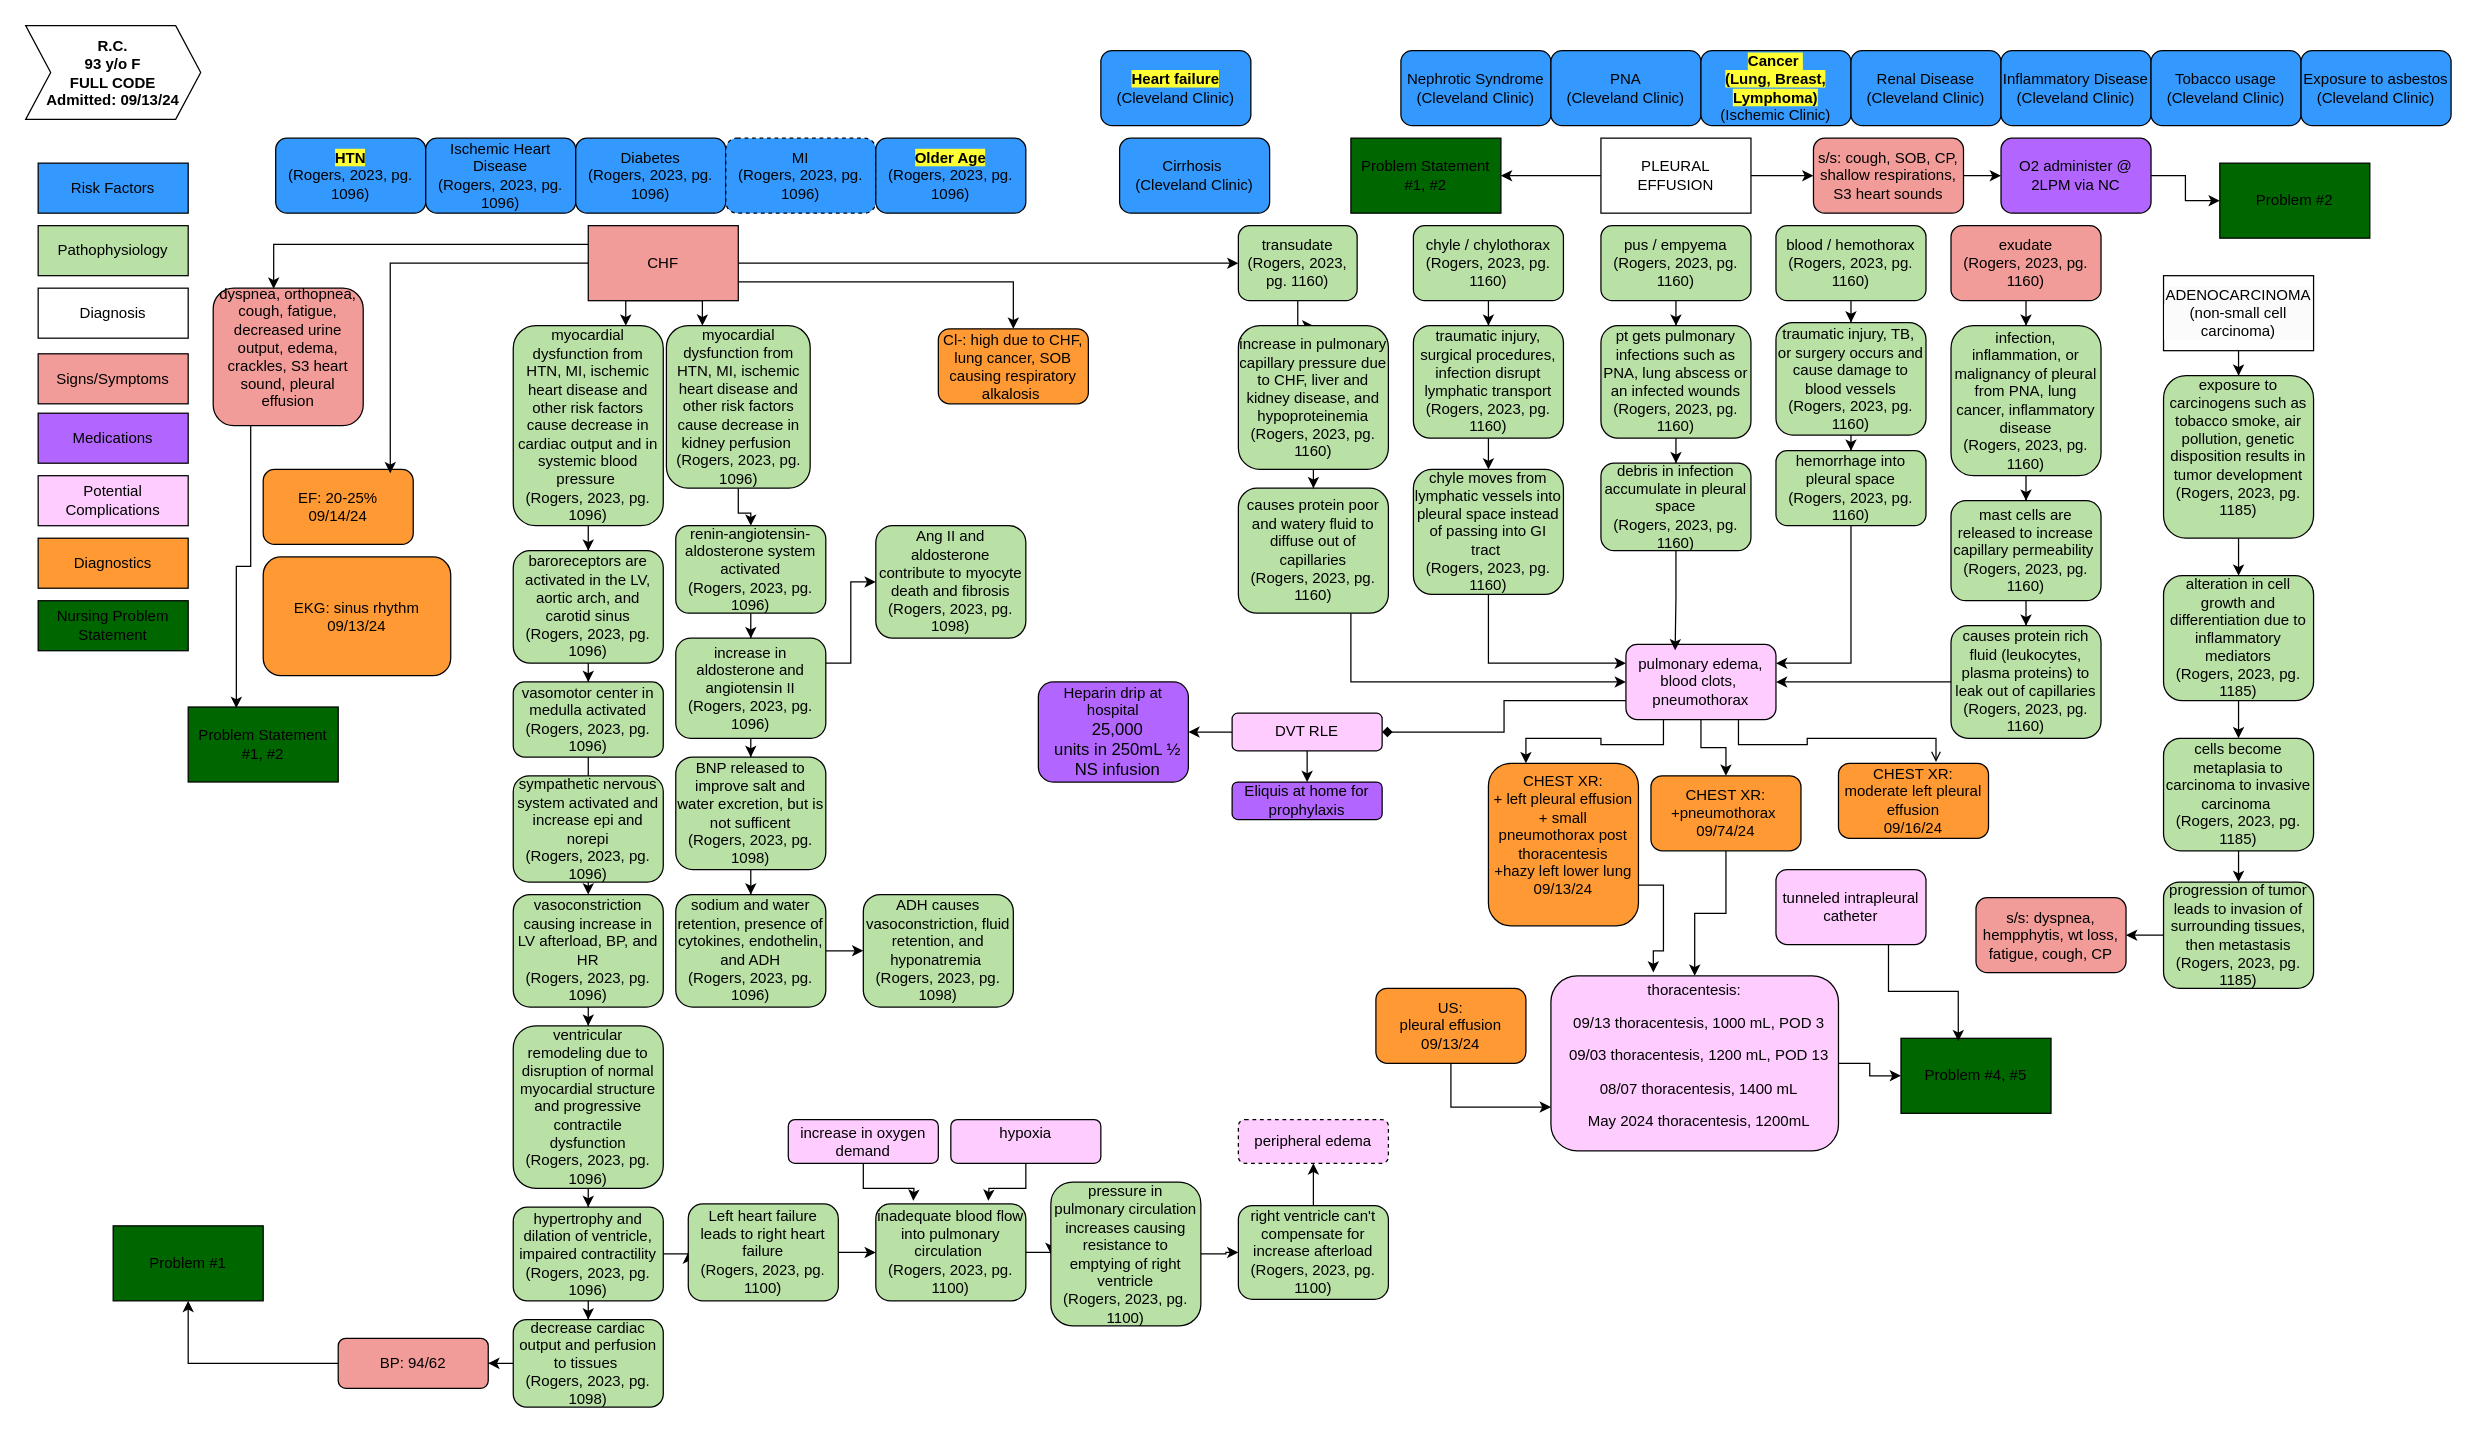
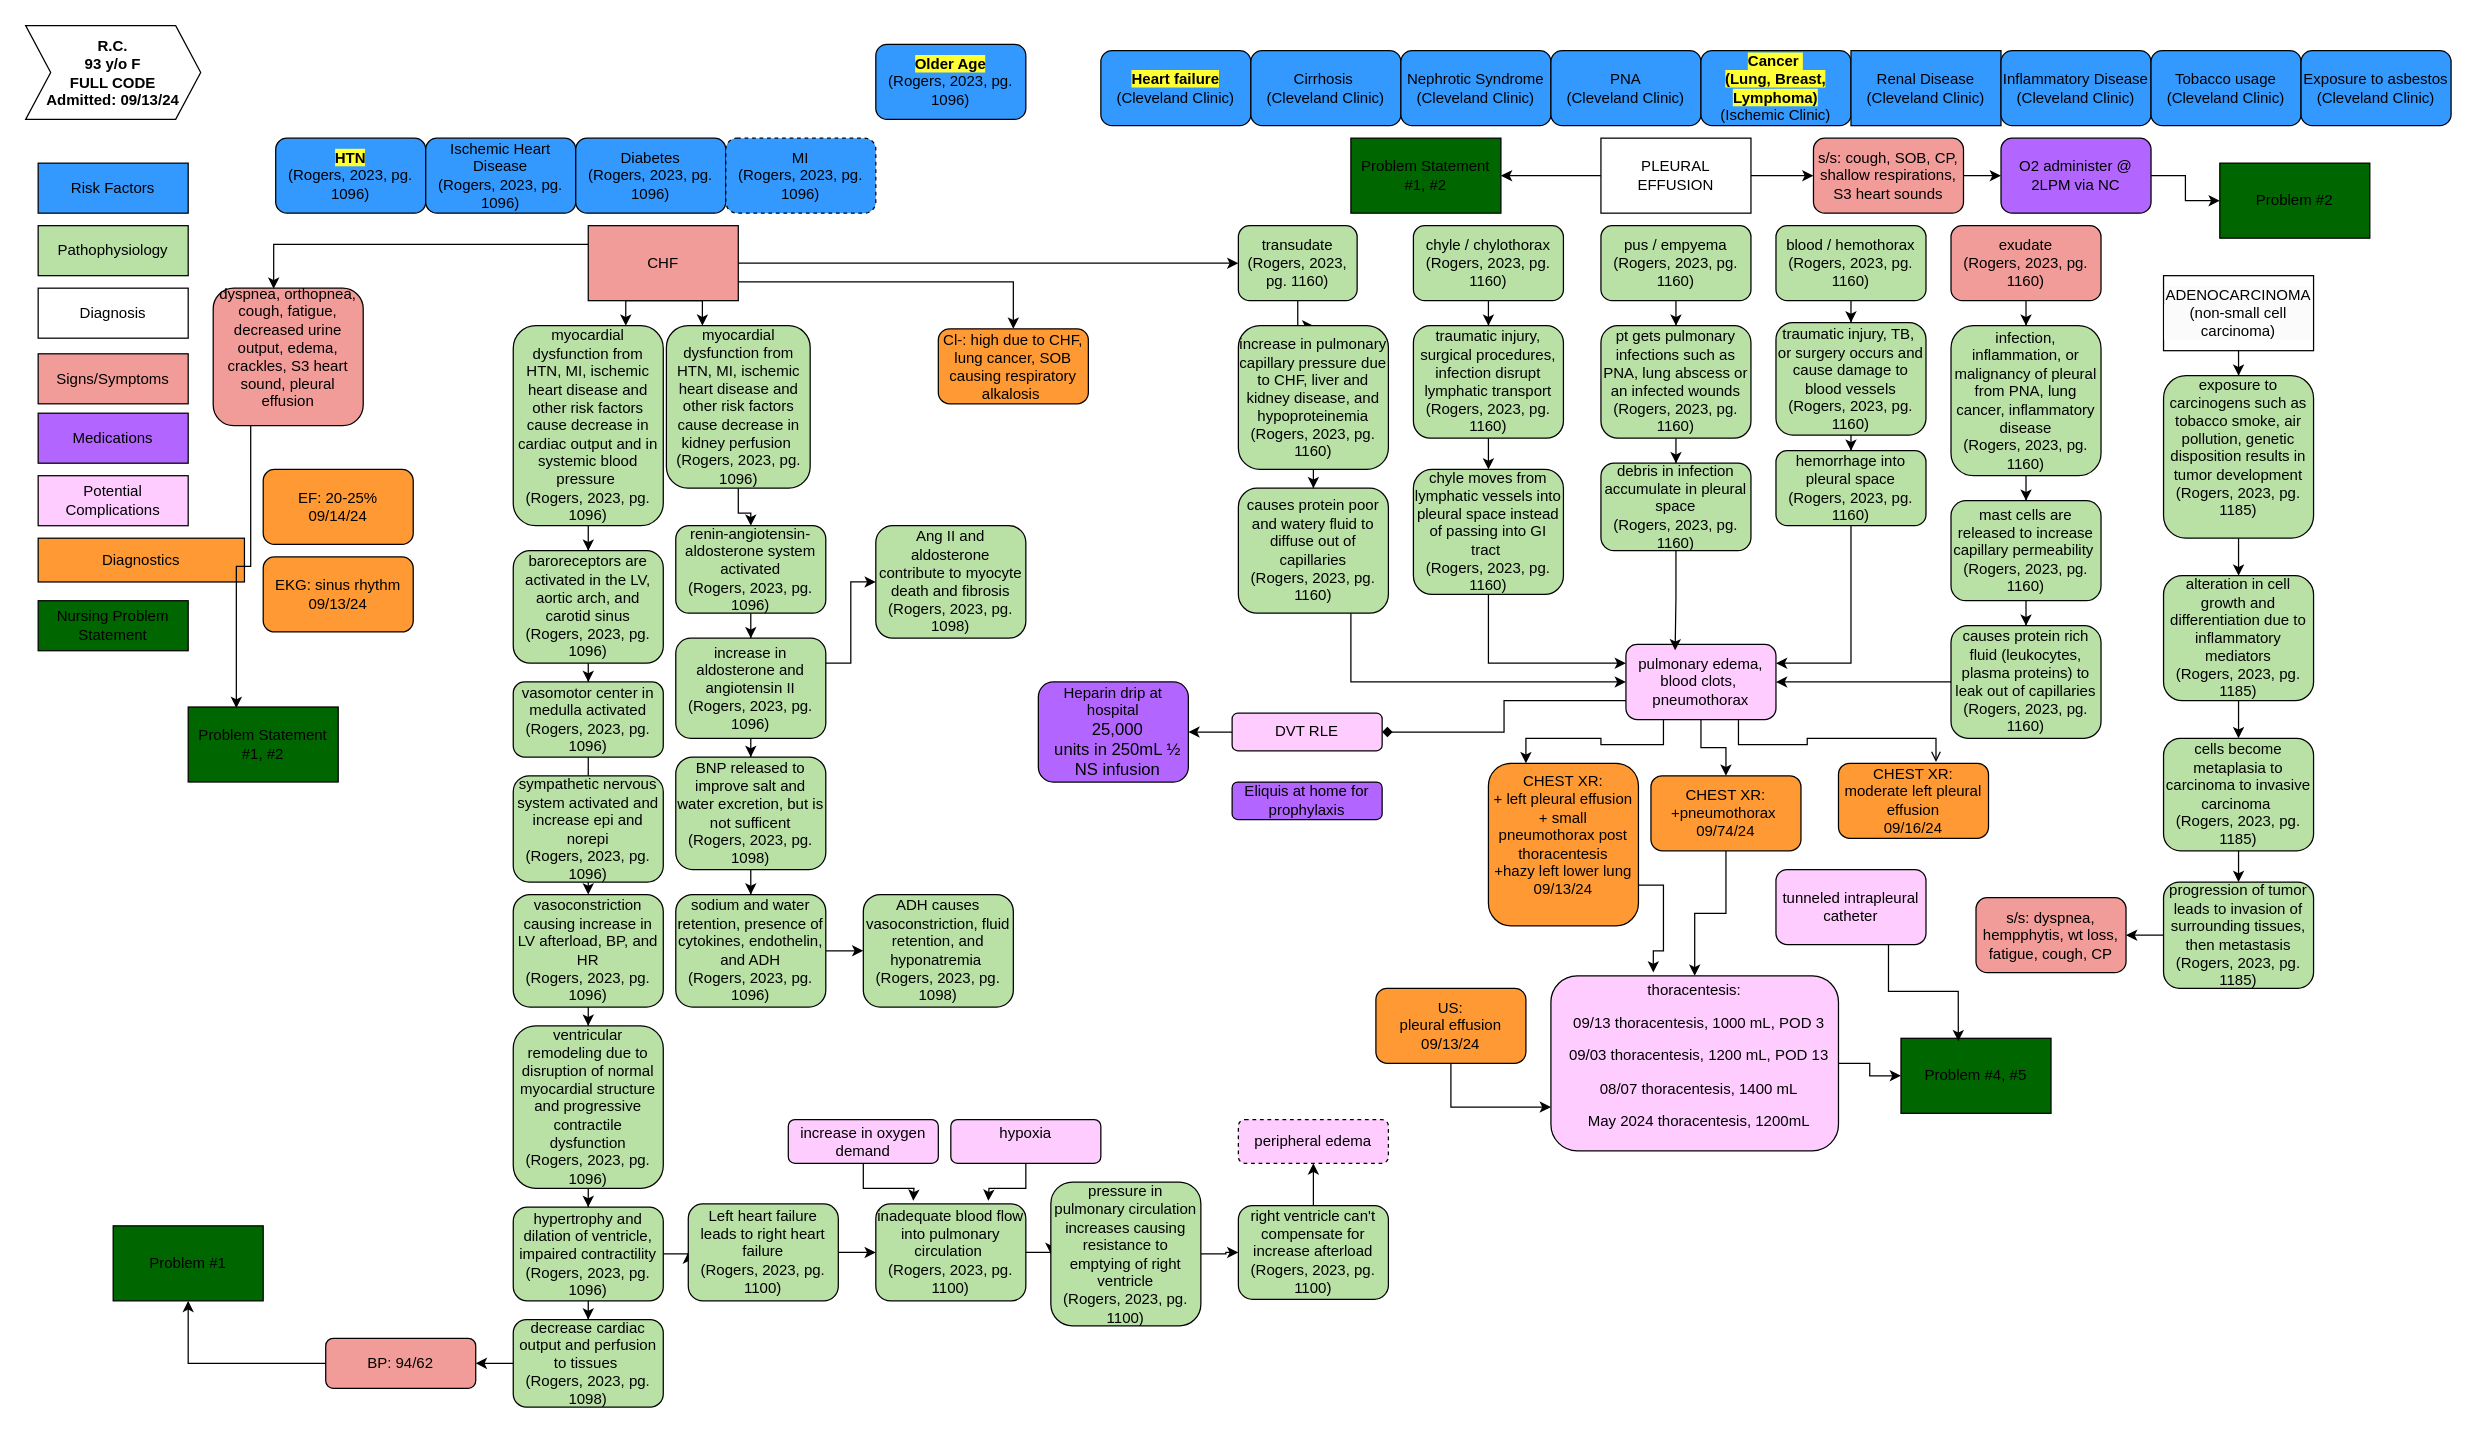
- <mxCell id="28" value="Renal Disease&lt;div&gt;(Cleveland Clinic)&lt;br&gt;&lt;/div&gt;" style="rounded=1;whiteSpace=wrap;html=1;fillColor=#3399FF;" vertex="1" parent="1"><mxGeometry x="1480" y="40" width="120" height="60" as="geometry" /></mxCell>
+ <mxCell id="28" value="Renal Disease&lt;div&gt;(Cleveland Clinic)&lt;br&gt;&lt;/div&gt;" style="whiteSpace=wrap;html=1;fillColor=#3399FF;rounded=0;" vertex="1" parent="1"><mxGeometry x="1480" y="40" width="120" height="60" as="geometry" /></mxCell>
- <mxCell id="112" value="&lt;b style=&quot;background-color: rgb(255, 255, 51);&quot;&gt;Older Age&lt;/b&gt;&lt;div&gt;(Rogers, 2023, pg. 1096)&lt;br&gt;&lt;/div&gt;" style="rounded=1;whiteSpace=wrap;html=1;fillColor=#3399FF;" vertex="1" parent="1"><mxGeometry x="700" y="110" width="120" height="60" as="geometry" /></mxCell>
+ <mxCell id="112" value="&lt;b style=&quot;background-color: rgb(255, 255, 51);&quot;&gt;Older Age&lt;/b&gt;&lt;div&gt;(Rogers, 2023, pg. 1096)&lt;br&gt;&lt;/div&gt;" style="rounded=1;whiteSpace=wrap;html=1;fillColor=#3399FF;" vertex="1" parent="1"><mxGeometry x="700" y="35" width="120" height="60" as="geometry" /></mxCell>
- <mxCell id="24" value="Cirrhosis&amp;nbsp;&lt;div&gt;(Cleveland Clinic)&lt;br&gt;&lt;/div&gt;" style="rounded=1;whiteSpace=wrap;html=1;fillColor=#3399FF;" vertex="1" parent="1"><mxGeometry x="895" y="110" width="120" height="60" as="geometry" /></mxCell>
+ <mxCell id="24" value="Cirrhosis&amp;nbsp;&lt;div&gt;(Cleveland Clinic)&lt;br&gt;&lt;/div&gt;" style="rounded=1;whiteSpace=wrap;html=1;fillColor=#3399FF;" vertex="1" parent="1"><mxGeometry x="1000" y="40" width="120" height="60" as="geometry" /></mxCell>
- <mxCell id="134" style="edgeStyle=orthogonalEdgeStyle;rounded=0;orthogonalLoop=1;jettySize=auto;html=1;exitX=0;exitY=0.5;exitDx=0;exitDy=0;entryX=0.847;entryY=0.052;entryDx=0;entryDy=0;entryPerimeter=0;" edge="1" parent="1" source="107" target="115"><mxGeometry relative="1" as="geometry" /></mxCell>
- <mxCell id="120" value="Diagnostics" style="rounded=0;whiteSpace=wrap;html=1;fillColor=#FF9933;" vertex="1" parent="1"><mxGeometry x="30" y="430" width="120" height="40" as="geometry" /></mxCell>
+ <mxCell id="120" value="Diagnostics" style="rounded=0;whiteSpace=wrap;html=1;fillColor=#FF9933;" vertex="1" parent="1"><mxGeometry x="30" y="430" width="165" height="35" as="geometry" /></mxCell>
- <mxCell id="124" value="EKG: sinus rhythm&lt;div&gt;09/13/24&lt;/div&gt;" style="rounded=1;whiteSpace=wrap;html=1;fillColor=#FF9933;" vertex="1" parent="1"><mxGeometry x="210" y="445" width="150" height="95" as="geometry" /></mxCell>
+ <mxCell id="124" value="EKG: sinus rhythm&lt;div&gt;09/13/24&lt;/div&gt;" style="rounded=1;whiteSpace=wrap;html=1;fillColor=#FF9933;" vertex="1" parent="1"><mxGeometry x="210" y="445" width="120" height="60" as="geometry" /></mxCell>
- <mxCell id="143" value="" style="edgeStyle=orthogonalEdgeStyle;rounded=0;orthogonalLoop=1;jettySize=auto;html=1;" edge="1" parent="1" source="145" target="146"><mxGeometry relative="1" as="geometry" /></mxCell>
- <mxCell id="117" value="BP: 94/62" style="rounded=1;whiteSpace=wrap;html=1;fillColor=#F19C99;" vertex="1" parent="1"><mxGeometry x="270" y="1070" width="120" height="40" as="geometry" /></mxCell>
+ <mxCell id="117" value="BP: 94/62" style="rounded=1;whiteSpace=wrap;html=1;fillColor=#F19C99;" vertex="1" parent="1"><mxGeometry x="260" y="1070" width="120" height="40" as="geometry" /></mxCell>
